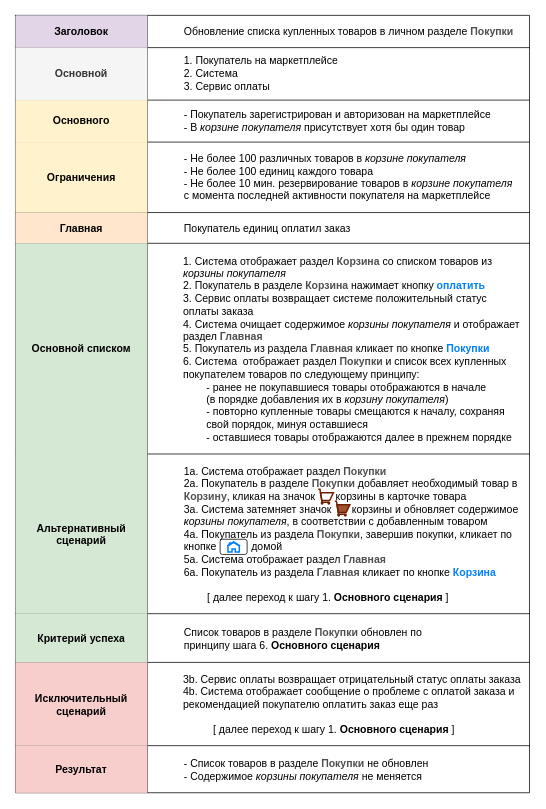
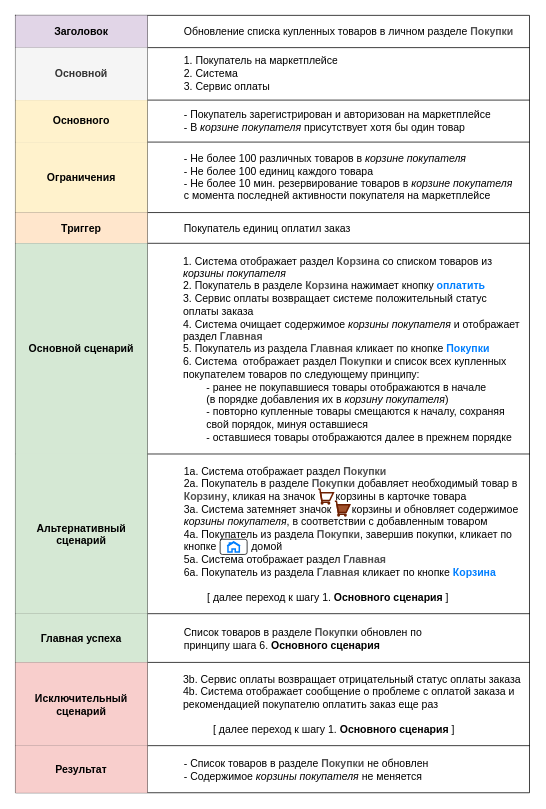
- <mxCell id="16" value="&lt;b&gt;&lt;font style=&quot;font-size: 14px;&quot;&gt;Главная&lt;/font&gt;&lt;/b&gt;" style="shape=partialRectangle;html=1;whiteSpace=wrap;connectable=0;strokeColor=#d79b00;overflow=hidden;fillColor=#ffe6cc;top=0;left=0;bottom=0;right=0;pointerEvents=1;" parent="15" vertex="1"><mxGeometry width="176" height="41" as="geometry"><mxRectangle width="176" height="41" as="alternateBounds" /></mxGeometry></mxCell>
+ <mxCell id="16" value="&lt;b&gt;&lt;font style=&quot;font-size: 14px;&quot;&gt;Триггер&lt;/font&gt;&lt;/b&gt;" style="shape=partialRectangle;html=1;whiteSpace=wrap;connectable=0;strokeColor=#d79b00;overflow=hidden;fillColor=#ffe6cc;top=0;left=0;bottom=0;right=0;pointerEvents=1;" parent="15" vertex="1"><mxGeometry width="176" height="41" as="geometry"><mxRectangle width="176" height="41" as="alternateBounds" /></mxGeometry></mxCell>
- <mxCell id="19" value="&lt;b&gt;&lt;font style=&quot;font-size: 14px;&quot;&gt;Основной списком&lt;/font&gt;&lt;/b&gt;" style="shape=partialRectangle;html=1;whiteSpace=wrap;connectable=0;strokeColor=#82b366;overflow=hidden;fillColor=#d5e8d4;top=0;left=0;bottom=0;right=0;pointerEvents=1;perimeterSpacing=1;" parent="18" vertex="1"><mxGeometry width="176" height="281" as="geometry"><mxRectangle width="176" height="281" as="alternateBounds" /></mxGeometry></mxCell>
+ <mxCell id="19" value="&lt;b&gt;&lt;font style=&quot;font-size: 14px;&quot;&gt;Основной сценарий&lt;/font&gt;&lt;/b&gt;" style="shape=partialRectangle;html=1;whiteSpace=wrap;connectable=0;strokeColor=#82b366;overflow=hidden;fillColor=#d5e8d4;top=0;left=0;bottom=0;right=0;pointerEvents=1;perimeterSpacing=1;" parent="18" vertex="1"><mxGeometry width="176" height="281" as="geometry"><mxRectangle width="176" height="281" as="alternateBounds" /></mxGeometry></mxCell>
- <mxCell id="25" value="&lt;b&gt;&lt;font style=&quot;font-size: 14px;&quot;&gt;Критерий успеха&lt;/font&gt;&lt;/b&gt;" style="shape=partialRectangle;html=1;whiteSpace=wrap;connectable=0;strokeColor=#82b366;overflow=hidden;fillColor=#d5e8d4;top=0;left=0;bottom=0;right=0;pointerEvents=1;perimeterSpacing=1;" vertex="1" parent="24"><mxGeometry width="176" height="65" as="geometry"><mxRectangle width="176" height="65" as="alternateBounds" /></mxGeometry></mxCell>
+ <mxCell id="25" value="&lt;b&gt;&lt;font style=&quot;font-size: 14px;&quot;&gt;Главная успеха&lt;/font&gt;&lt;/b&gt;" style="shape=partialRectangle;html=1;whiteSpace=wrap;connectable=0;strokeColor=#82b366;overflow=hidden;fillColor=#d5e8d4;top=0;left=0;bottom=0;right=0;pointerEvents=1;perimeterSpacing=1;" vertex="1" parent="24"><mxGeometry width="176" height="65" as="geometry"><mxRectangle width="176" height="65" as="alternateBounds" /></mxGeometry></mxCell>
